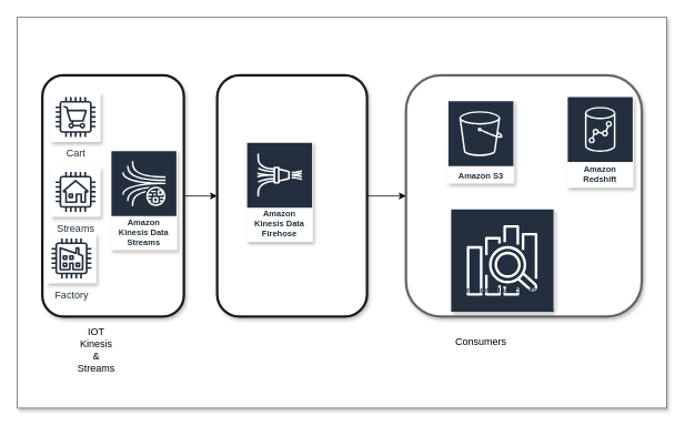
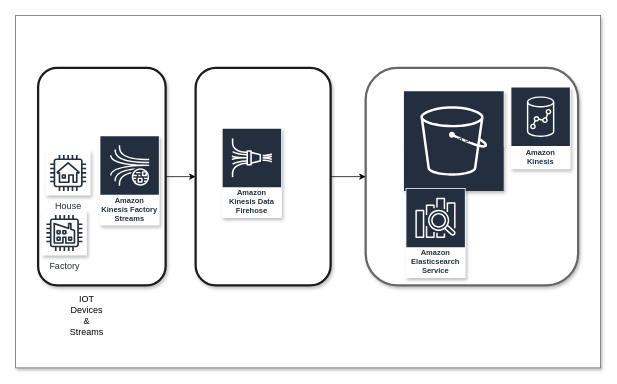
- <mxCell id="10" value="Cart" style="outlineConnect=0;fontColor=#232F3E;gradientColor=none;strokeColor=#232F3E;fillColor=#ffffff;dashed=0;verticalLabelPosition=bottom;verticalAlign=top;align=center;html=1;fontSize=12;fontStyle=0;aspect=fixed;shape=mxgraph.aws4.resourceIcon;resIcon=mxgraph.aws4.cart;shadow=1;" vertex="1" parent="1"><mxGeometry x="60" y="110" width="60" height="60" as="geometry" /></mxCell>
- <mxCell id="15" value="Amazon S3" style="outlineConnect=0;fontColor=#232F3E;gradientColor=none;strokeColor=#ffffff;fillColor=#232F3E;dashed=0;verticalLabelPosition=middle;verticalAlign=bottom;align=center;html=1;whiteSpace=wrap;fontSize=10;fontStyle=1;spacing=3;shape=mxgraph.aws4.productIcon;prIcon=mxgraph.aws4.s3;shadow=1;" vertex="1" parent="1"><mxGeometry x="536.75" y="120" width="80" height="100" as="geometry" /></mxCell>
+ <mxCell id="15" value="Amazon S3" style="outlineConnect=0;fontColor=#232F3E;gradientColor=none;strokeColor=#ffffff;fillColor=#232F3E;dashed=0;verticalLabelPosition=middle;verticalAlign=bottom;align=center;html=1;whiteSpace=wrap;fontSize=10;fontStyle=1;spacing=3;shape=mxgraph.aws4.productIcon;prIcon=mxgraph.aws4.s3;shadow=1;" vertex="1" parent="1"><mxGeometry x="536.75" y="120" width="135" height="75" as="geometry" /></mxCell>
- <mxCell id="17" value="Amazon Redshift" style="outlineConnect=0;fontColor=#232F3E;gradientColor=none;strokeColor=#ffffff;fillColor=#232F3E;dashed=0;verticalLabelPosition=middle;verticalAlign=bottom;align=center;html=1;whiteSpace=wrap;fontSize=10;fontStyle=1;spacing=3;shape=mxgraph.aws4.productIcon;prIcon=mxgraph.aws4.redshift;shadow=1;" vertex="1" parent="1"><mxGeometry x="680" y="115" width="80" height="110" as="geometry" /></mxCell>
+ <mxCell id="17" value="Amazon Kinesis" style="outlineConnect=0;fontColor=#232F3E;gradientColor=none;strokeColor=#ffffff;fillColor=#232F3E;dashed=0;verticalLabelPosition=middle;verticalAlign=bottom;align=center;html=1;whiteSpace=wrap;fontSize=10;fontStyle=1;spacing=3;shape=mxgraph.aws4.productIcon;prIcon=mxgraph.aws4.redshift;shadow=1;" vertex="1" parent="1"><mxGeometry x="680" y="115" width="80" height="110" as="geometry" /></mxCell>
- <mxCell id="11" value="Streams" style="outlineConnect=0;fontColor=#232F3E;gradientColor=none;strokeColor=#232F3E;fillColor=#ffffff;dashed=0;verticalLabelPosition=bottom;verticalAlign=top;align=center;html=1;fontSize=12;fontStyle=0;aspect=fixed;shape=mxgraph.aws4.resourceIcon;resIcon=mxgraph.aws4.house;shadow=1;" vertex="1" parent="1"><mxGeometry x="60" y="200" width="60" height="60" as="geometry" /></mxCell>
+ <mxCell id="11" value="House" style="outlineConnect=0;fontColor=#232F3E;gradientColor=none;strokeColor=#232F3E;fillColor=#ffffff;dashed=0;verticalLabelPosition=bottom;verticalAlign=top;align=center;html=1;fontSize=12;fontStyle=0;aspect=fixed;shape=mxgraph.aws4.resourceIcon;resIcon=mxgraph.aws4.house;shadow=1;" vertex="1" parent="1"><mxGeometry x="60" y="200" width="60" height="60" as="geometry" /></mxCell>
- <mxCell id="13" value="Amazon Kinesis Data Streams" style="outlineConnect=0;fontColor=#232F3E;gradientColor=none;strokeColor=#ffffff;fillColor=#232F3E;dashed=0;verticalLabelPosition=middle;verticalAlign=bottom;align=center;html=1;whiteSpace=wrap;fontSize=10;fontStyle=1;spacing=3;shape=mxgraph.aws4.productIcon;prIcon=mxgraph.aws4.kinesis_data_streams;shadow=1;" vertex="1" parent="1"><mxGeometry x="132" y="180" width="80" height="120" as="geometry" /></mxCell>
+ <mxCell id="13" value="Amazon Kinesis Factory Streams" style="outlineConnect=0;fontColor=#232F3E;gradientColor=none;strokeColor=#ffffff;fillColor=#232F3E;dashed=0;verticalLabelPosition=middle;verticalAlign=bottom;align=center;html=1;whiteSpace=wrap;fontSize=10;fontStyle=1;spacing=3;shape=mxgraph.aws4.productIcon;prIcon=mxgraph.aws4.kinesis_data_streams;shadow=1;" vertex="1" parent="1"><mxGeometry x="132" y="180" width="80" height="120" as="geometry" /></mxCell>
- <mxCell id="16" value="Amazon Elasticsearch Service" style="outlineConnect=0;fontColor=#232F3E;gradientColor=none;strokeColor=#ffffff;fillColor=#232F3E;dashed=0;verticalLabelPosition=middle;verticalAlign=bottom;align=center;html=1;whiteSpace=wrap;fontSize=10;fontStyle=1;spacing=3;shape=mxgraph.aws4.productIcon;prIcon=mxgraph.aws4.elasticsearch_service;shadow=1;" vertex="1" parent="1"><mxGeometry x="540" y="250" width="125" height="120" as="geometry" /></mxCell>
+ <mxCell id="16" value="Amazon Elasticsearch Service" style="outlineConnect=0;fontColor=#232F3E;gradientColor=none;strokeColor=#ffffff;fillColor=#232F3E;dashed=0;verticalLabelPosition=middle;verticalAlign=bottom;align=center;html=1;whiteSpace=wrap;fontSize=10;fontStyle=1;spacing=3;shape=mxgraph.aws4.productIcon;prIcon=mxgraph.aws4.elasticsearch_service;shadow=1;" vertex="1" parent="1"><mxGeometry x="540" y="250" width="80" height="120" as="geometry" /></mxCell>
- <mxCell id="8" value="Consumers" style="text;html=1;strokeColor=none;fillColor=none;align=center;verticalAlign=middle;whiteSpace=wrap;rounded=0;shadow=1;" vertex="1" parent="1"><mxGeometry x="556.75" y="400" width="40" height="20" as="geometry" /></mxCell>
- <mxCell id="9" value="IOT Kinesis &amp;amp; Streams" style="text;html=1;strokeColor=none;fillColor=none;align=center;verticalAlign=middle;whiteSpace=wrap;rounded=0;shadow=1;" vertex="1" parent="1"><mxGeometry x="95" y="410" width="40" height="20" as="geometry" /></mxCell>
+ <mxCell id="9" value="IOT Devices &amp;amp; Streams" style="text;html=1;strokeColor=none;fillColor=none;align=center;verticalAlign=middle;whiteSpace=wrap;rounded=0;shadow=1;" vertex="1" parent="1"><mxGeometry x="95" y="410" width="40" height="20" as="geometry" /></mxCell>
